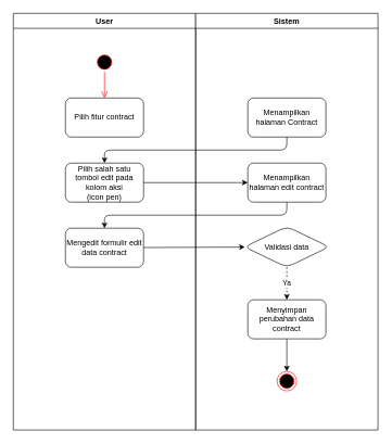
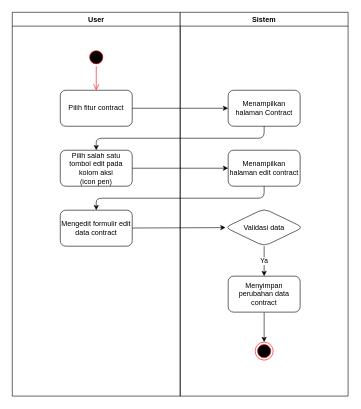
+ <mxCell id="17" value="" style="edgeStyle=none;html=1;" parent="1" source="5" target="9" edge="1"><mxGeometry relative="1" as="geometry" /></mxCell>
- <mxCell id="11" value="" style="edgeStyle=none;html=1;dashed=1;" parent="8" source="13" target="15" edge="1"><mxGeometry relative="1" as="geometry" /></mxCell>
+ <mxCell id="11" value="" style="edgeStyle=none;html=1;" parent="8" source="13" target="15" edge="1"><mxGeometry relative="1" as="geometry" /></mxCell>
